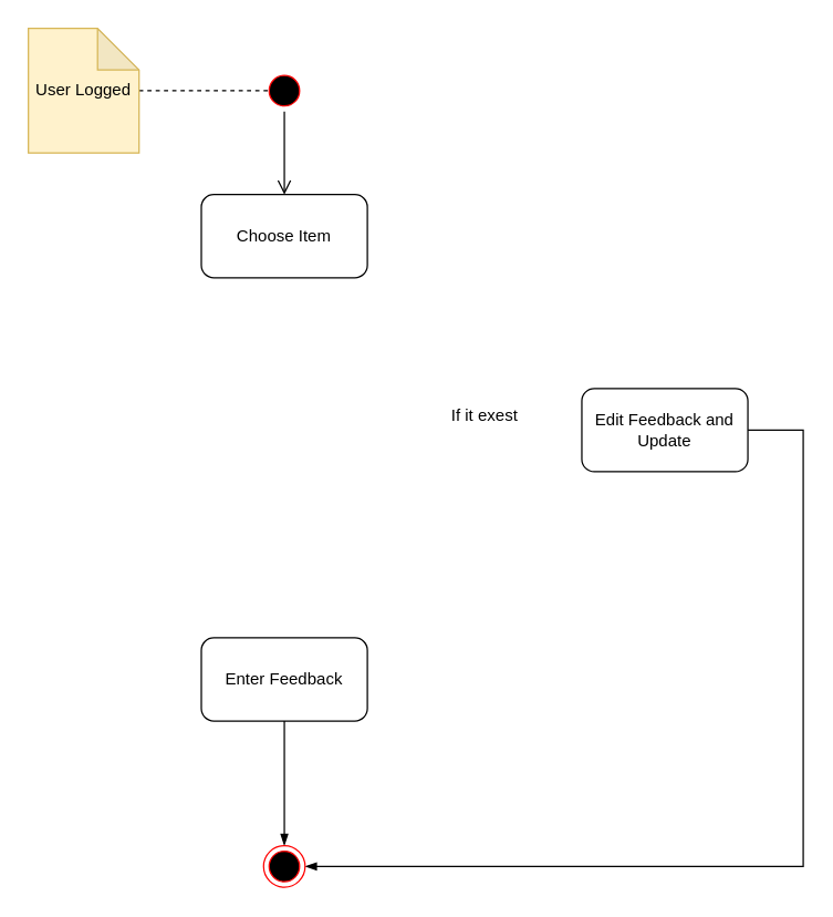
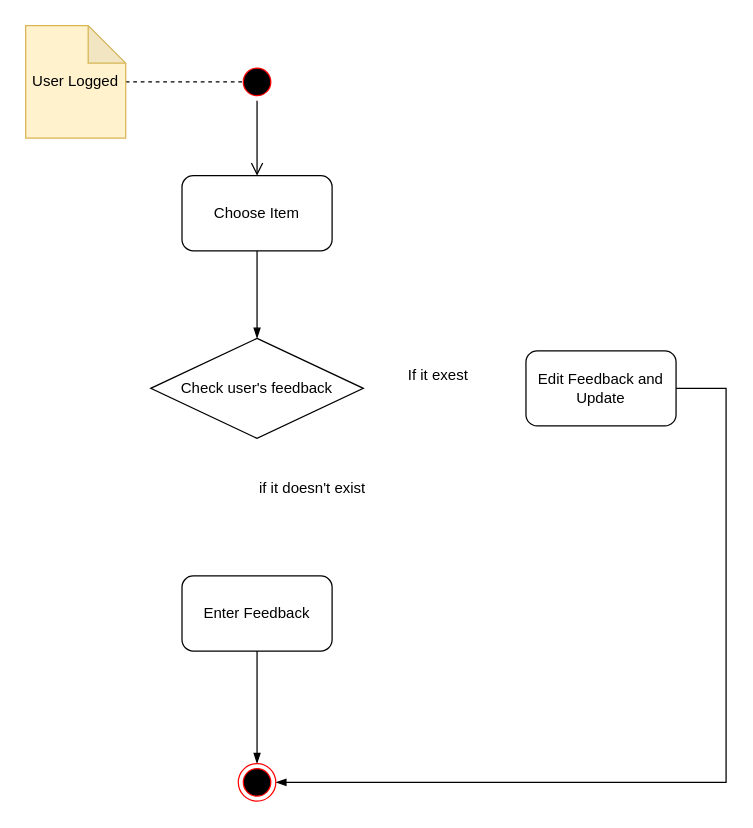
+ <mxCell id="4" style="edgeStyle=orthogonalEdgeStyle;rounded=0;orthogonalLoop=1;jettySize=auto;html=1;entryX=0.5;entryY=0;entryDx=0;entryDy=0;endArrow=blockThin;endFill=1;" parent="1" source="5" target="8" edge="1"><mxGeometry relative="1" as="geometry" /></mxCell>
+ <mxCell id="8" value="Check user's feedback" style="rhombus;whiteSpace=wrap;html=1;" parent="1" vertex="1"><mxGeometry x="120" y="270" width="170" height="80" as="geometry" /></mxCell>
+ <mxCell id="14" value="if it doesn't exist" style="text;html=1;resizable=0;points=[];autosize=1;align=left;verticalAlign=top;spacingTop=-4;" parent="1" vertex="1"><mxGeometry x="205" y="380" width="100" height="20" as="geometry" /></mxCell>
